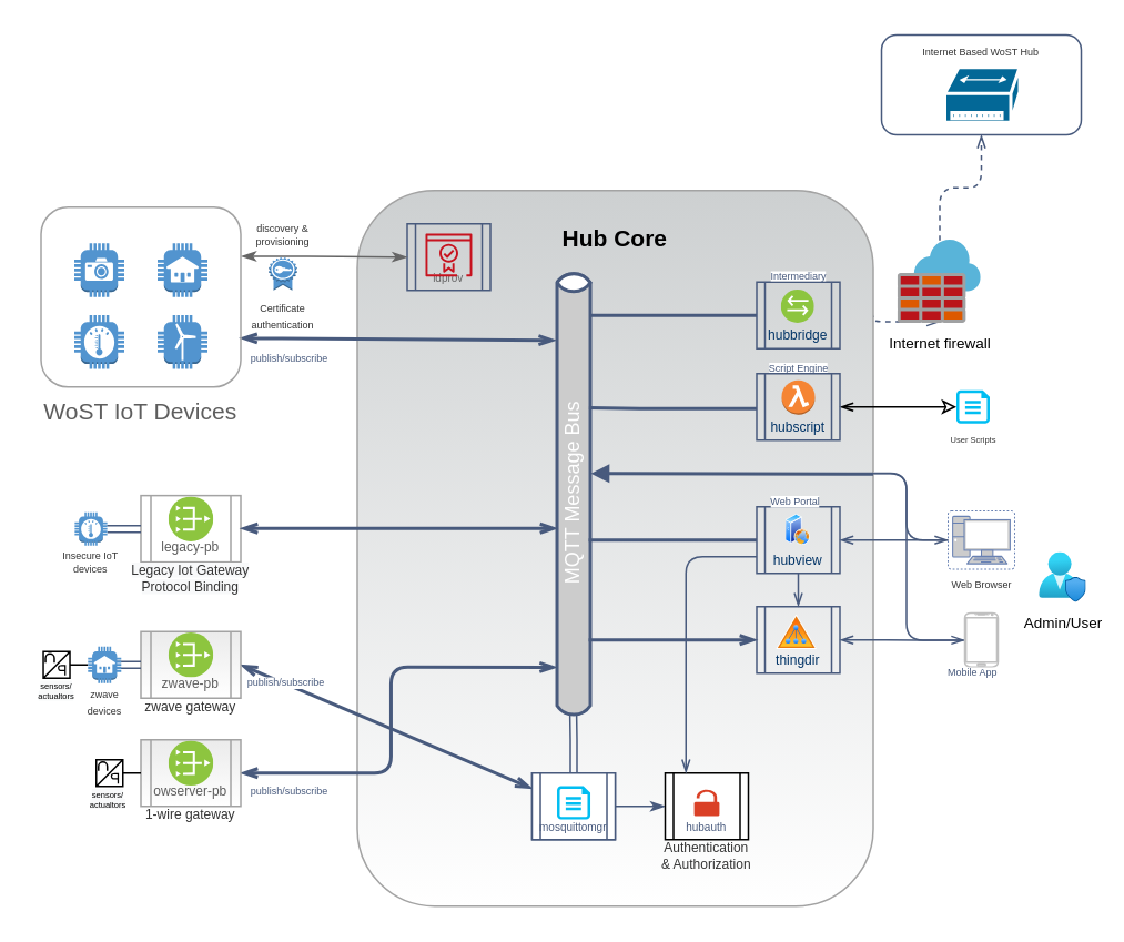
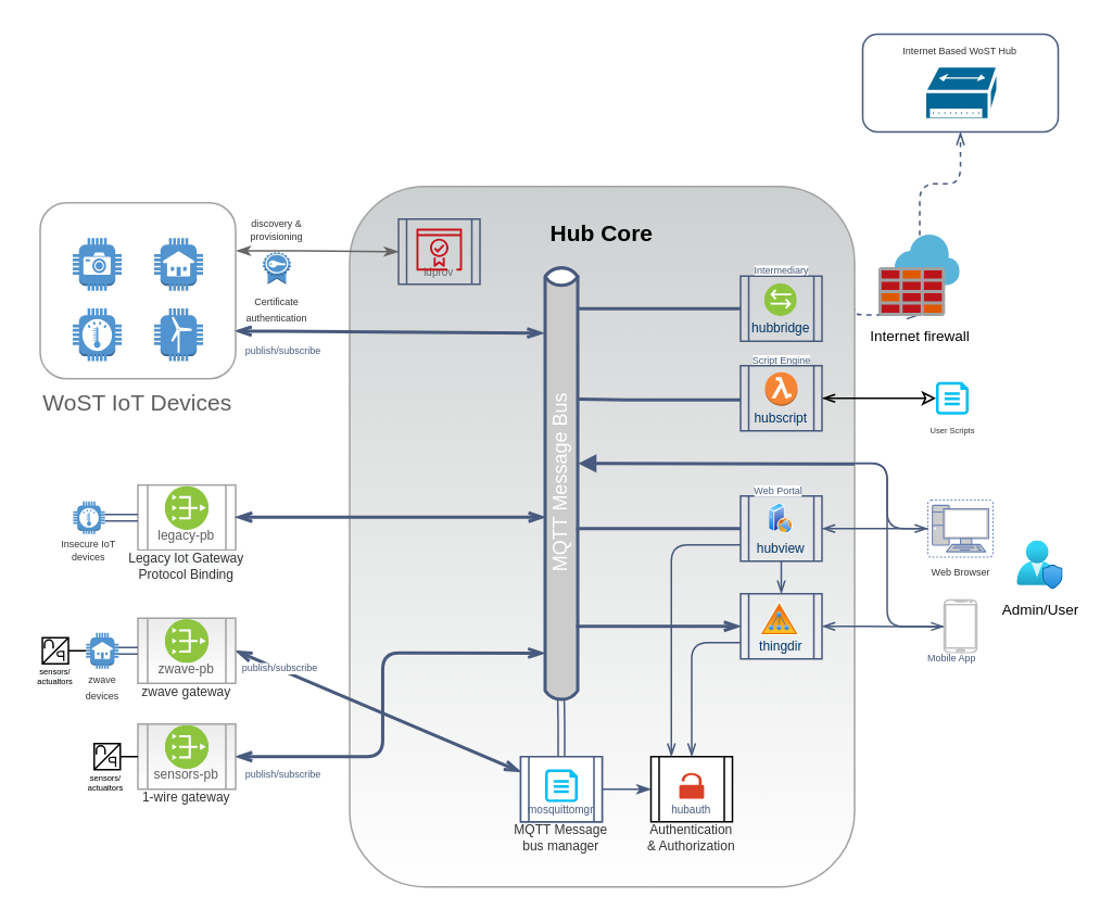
+ <mxCell id="24" style="edgeStyle=orthogonalEdgeStyle;rounded=1;orthogonalLoop=1;jettySize=auto;html=1;exitX=0;exitY=0.75;exitDx=0;exitDy=0;entryX=0.5;entryY=0;entryDx=0;entryDy=0;fontSize=14;endArrow=openThin;endFill=0;strokeColor=#485A7D;" parent="1" source="32" target="35" edge="1"><mxGeometry relative="1" as="geometry" /></mxCell>
- <mxCell id="58" value="&lt;font style=&quot;font-size: 8px&quot; color=&quot;#5e5e5e&quot;&gt;owserver-pb&lt;/font&gt;" style="shape=process;whiteSpace=wrap;html=1;backgroundOutline=1;fontSize=14;strokeColor=#A3A3A3;verticalAlign=bottom;fillColor=#EBEBEB;gradientColor=#ffffff;" parent="57" vertex="1"><mxGeometry width="60" height="40" as="geometry" /></mxCell>
+ <mxCell id="58" value="&lt;font style=&quot;font-size: 8px&quot; color=&quot;#5e5e5e&quot;&gt;sensors-pb&lt;/font&gt;" style="shape=process;whiteSpace=wrap;html=1;backgroundOutline=1;fontSize=14;strokeColor=#A3A3A3;verticalAlign=bottom;fillColor=#EBEBEB;gradientColor=#ffffff;" parent="57" vertex="1"><mxGeometry width="60" height="40" as="geometry" /></mxCell>
+ <mxCell id="19" value="&lt;font style=&quot;font-size: 8px&quot;&gt;MQTT Message bus manager&lt;/font&gt;" style="text;html=1;strokeColor=none;fillColor=none;align=center;verticalAlign=middle;whiteSpace=wrap;rounded=0;fontSize=8;fontColor=#333333;" parent="1" vertex="1"><mxGeometry x="314" y="504" width="60" height="20" as="geometry" /></mxCell>
